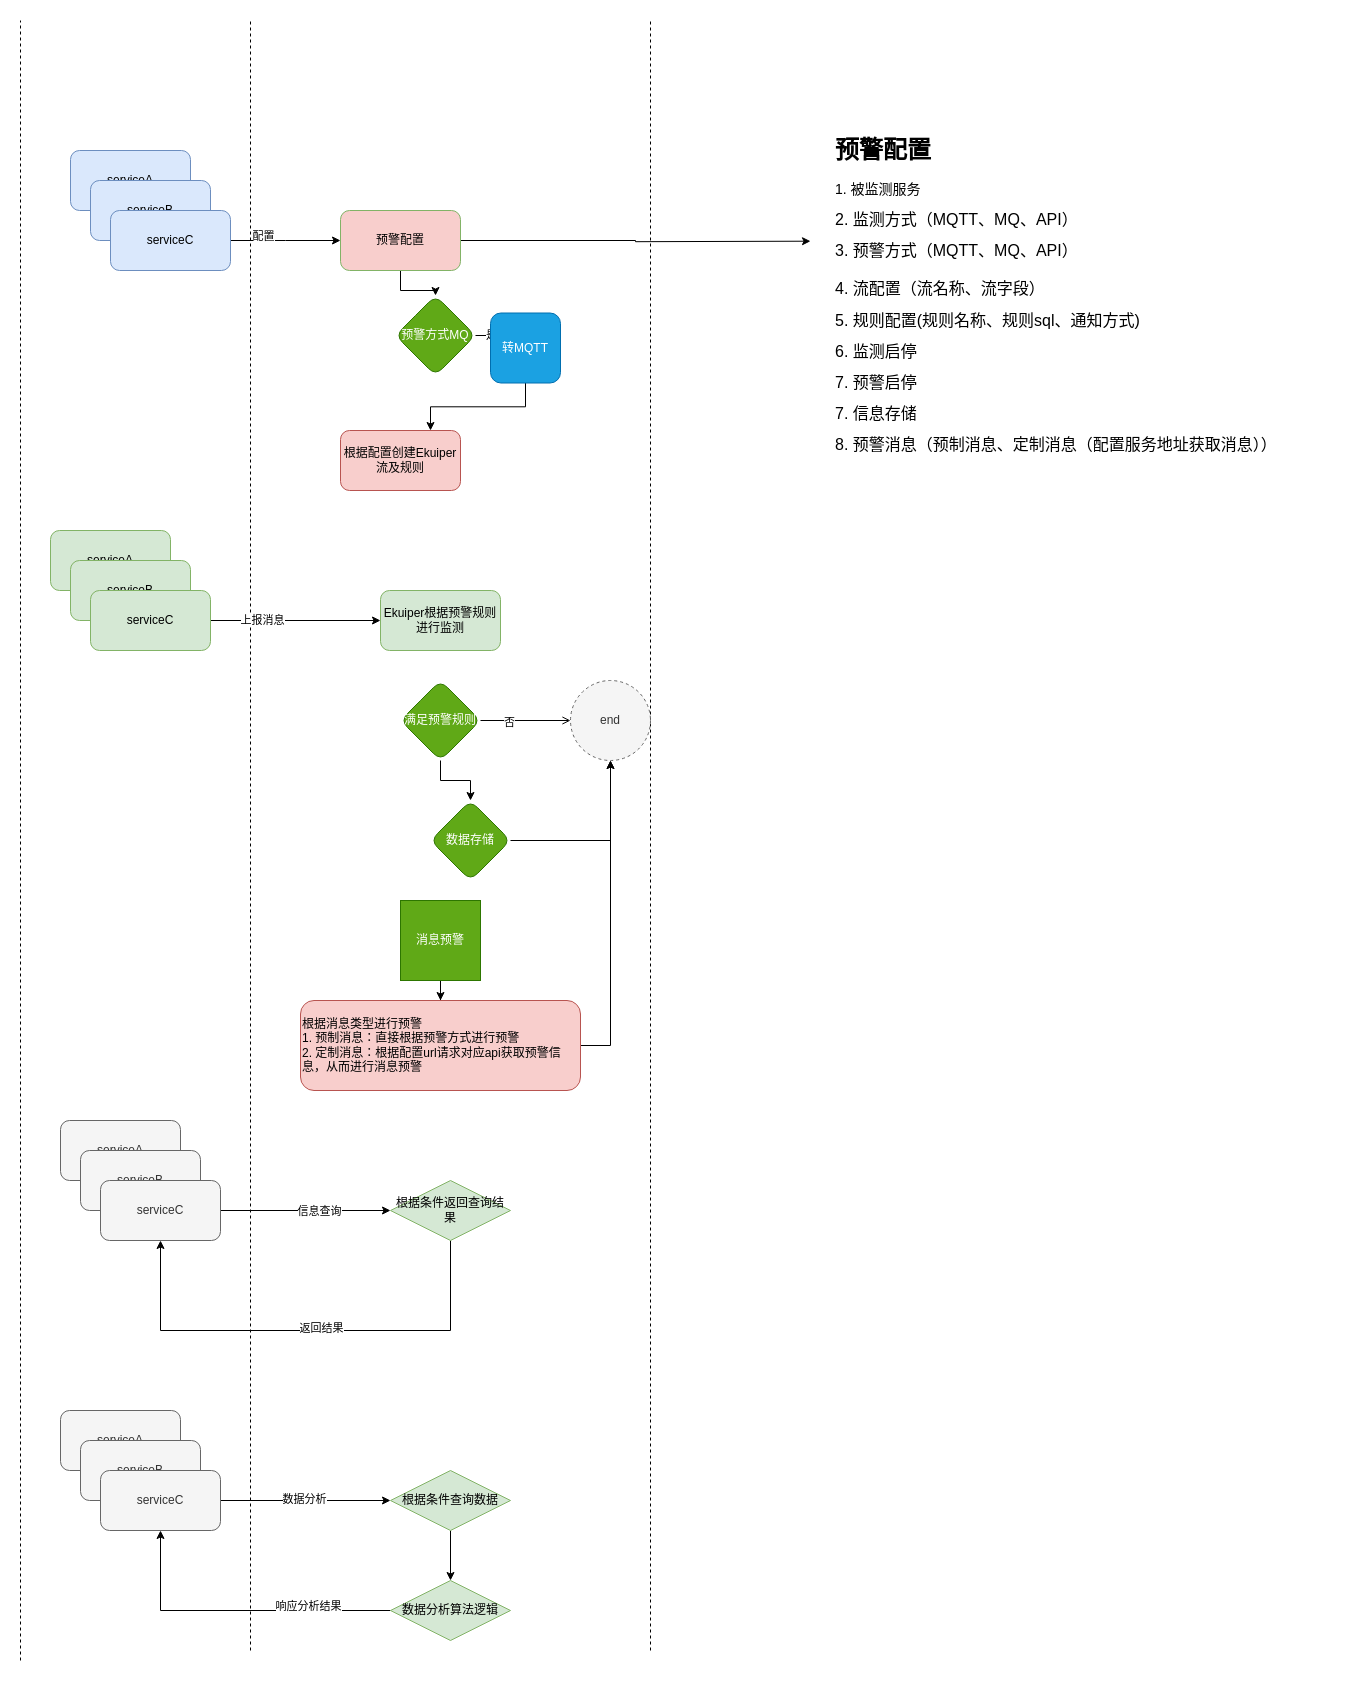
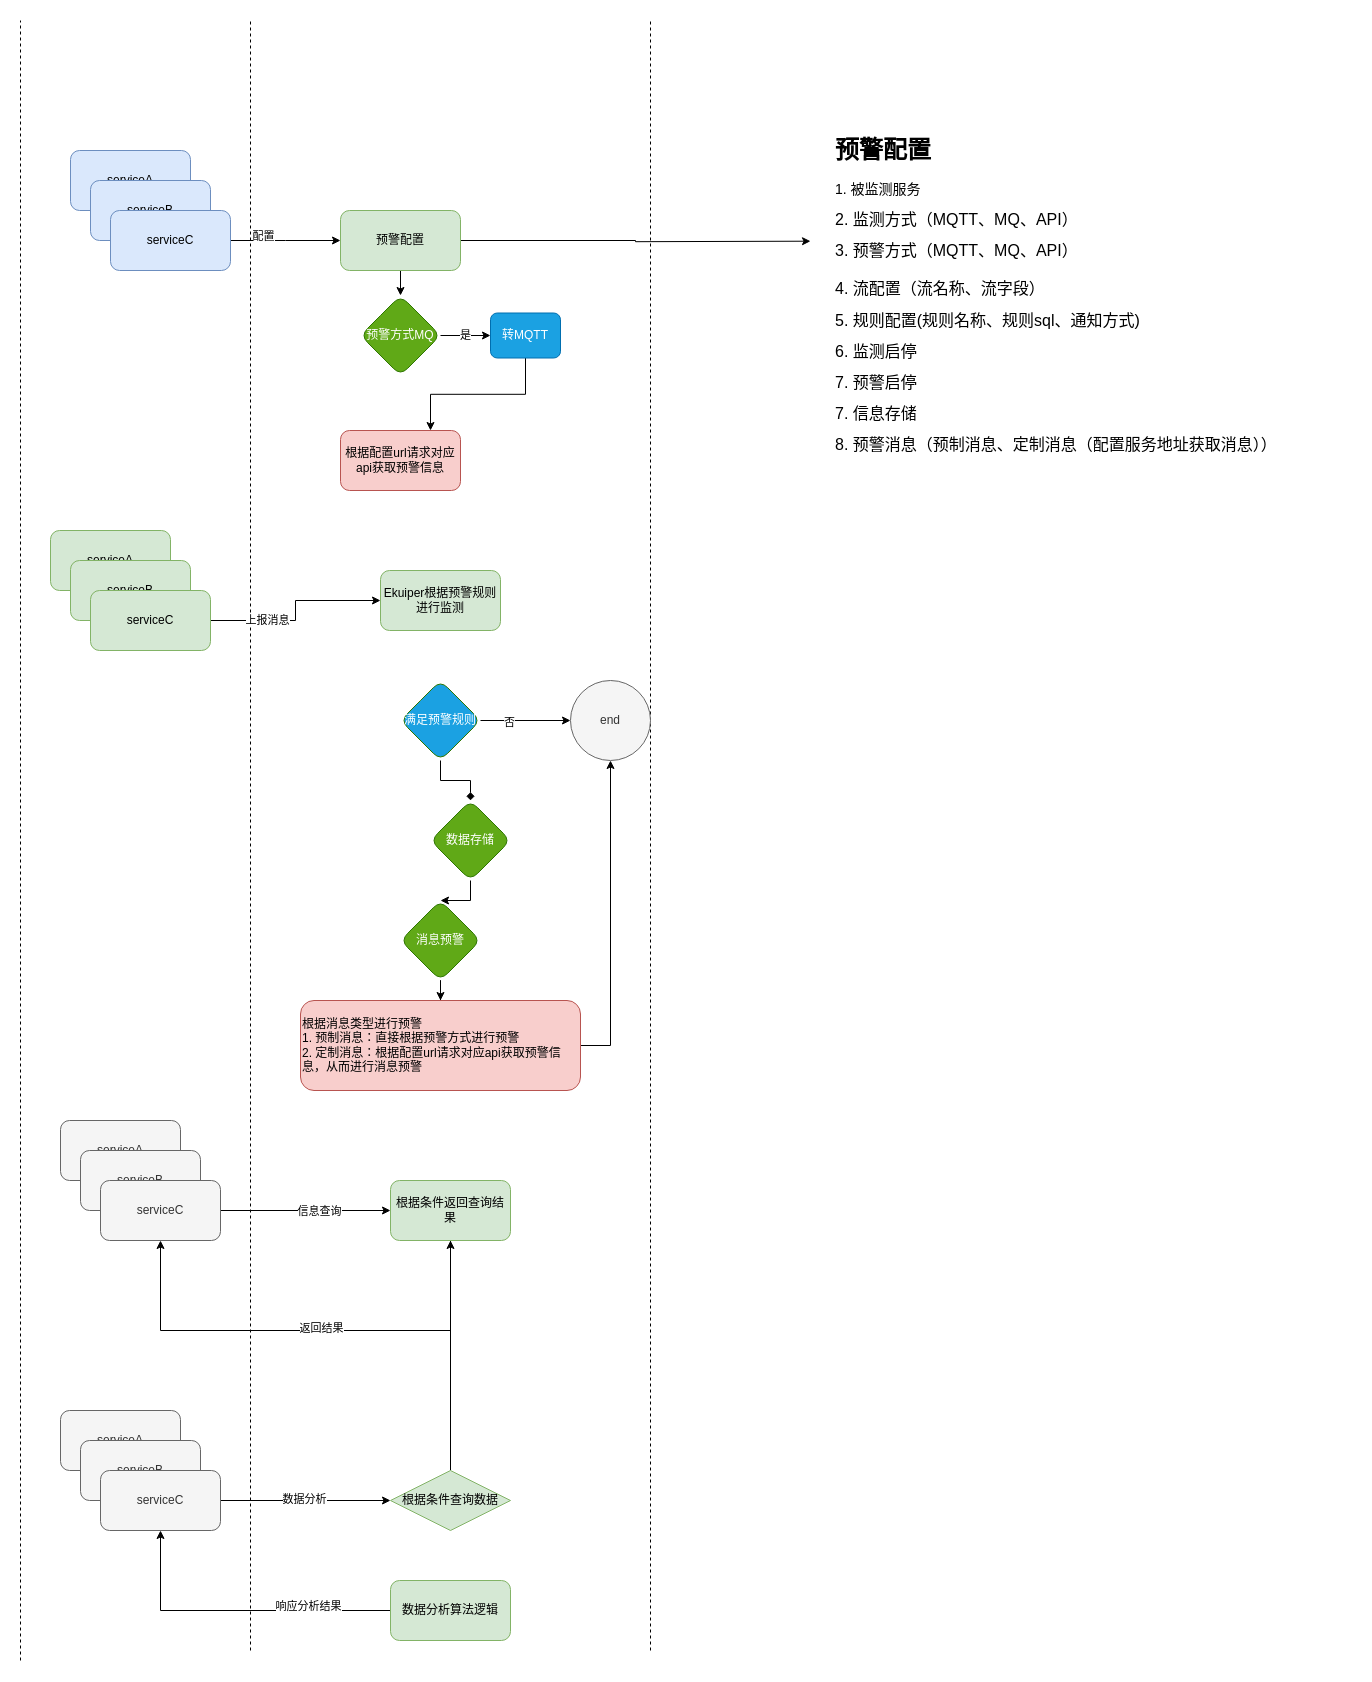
- <mxCell id="11" value="预警配置" style="rounded=1;whiteSpace=wrap;html=1;fillColor=#f8cecc;strokeColor=#82b366;" vertex="1" parent="1"><mxGeometry x="340" y="210" width="120" height="60" as="geometry" /></mxCell>
+ <mxCell id="11" value="预警配置" style="rounded=1;whiteSpace=wrap;html=1;fillColor=#d5e8d4;strokeColor=#82b366;" vertex="1" parent="1"><mxGeometry x="340" y="210" width="120" height="60" as="geometry" /></mxCell>
- <mxCell id="18" value="预警方式MQ" style="rhombus;whiteSpace=wrap;html=1;rounded=1;fillColor=#60a917;fontColor=#ffffff;strokeColor=#2D7600;" vertex="1" parent="1"><mxGeometry x="395" y="295" width="80" height="80" as="geometry" /></mxCell>
+ <mxCell id="18" value="预警方式MQ" style="rhombus;whiteSpace=wrap;html=1;rounded=1;fillColor=#60a917;fontColor=#ffffff;strokeColor=#2D7600;" vertex="1" parent="1"><mxGeometry x="360" y="295" width="80" height="80" as="geometry" /></mxCell>
- <mxCell id="20" value="转MQTT" style="whiteSpace=wrap;html=1;rounded=1;fillColor=#1ba1e2;fontColor=#ffffff;strokeColor=#006EAF;" vertex="1" parent="1"><mxGeometry x="490" y="312.5" width="70" height="70" as="geometry" /></mxCell>
+ <mxCell id="20" value="转MQTT" style="whiteSpace=wrap;html=1;rounded=1;fillColor=#1ba1e2;fontColor=#ffffff;strokeColor=#006EAF;" vertex="1" parent="1"><mxGeometry x="490" y="312.5" width="70" height="45" as="geometry" /></mxCell>
- <mxCell id="12" value="根据配置创建Ekuiper流及规则" style="rounded=1;whiteSpace=wrap;html=1;fillColor=#f8cecc;strokeColor=#b85450;" vertex="1" parent="1"><mxGeometry x="340" y="430" width="120" height="60" as="geometry" /></mxCell>
+ <mxCell id="12" value="根据配置url请求对应api获取预警信息" style="rounded=1;whiteSpace=wrap;html=1;fillColor=#f8cecc;strokeColor=#b85450;" vertex="1" parent="1"><mxGeometry x="340" y="430" width="120" height="60" as="geometry" /></mxCell>
- <mxCell id="26" value="Ekuiper根据预警规则进行监测" style="whiteSpace=wrap;html=1;rounded=1;fillColor=#d5e8d4;strokeColor=#82b366;" vertex="1" parent="1"><mxGeometry x="380" y="590" width="120" height="60" as="geometry" /></mxCell>
+ <mxCell id="26" value="Ekuiper根据预警规则进行监测" style="whiteSpace=wrap;html=1;rounded=1;fillColor=#d5e8d4;strokeColor=#82b366;" vertex="1" parent="1"><mxGeometry x="380" y="570" width="120" height="60" as="geometry" /></mxCell>
- <mxCell id="30" value="满足预警规则" style="rhombus;whiteSpace=wrap;html=1;rounded=1;fillColor=#60a917;fontColor=#ffffff;strokeColor=#2D7600;" vertex="1" parent="1"><mxGeometry x="400" y="680" width="80" height="80" as="geometry" /></mxCell>
+ <mxCell id="30" value="满足预警规则" style="rhombus;whiteSpace=wrap;html=1;rounded=1;fillColor=#1ba1e2;fontColor=#ffffff;strokeColor=#2D7600;" vertex="1" parent="1"><mxGeometry x="400" y="680" width="80" height="80" as="geometry" /></mxCell>
- <mxCell id="27" value="" style="edgeStyle=orthogonalEdgeStyle;rounded=0;orthogonalLoop=1;jettySize=auto;html=1;endArrow=open;" edge="1" parent="1" source="30" target="31"><mxGeometry relative="1" as="geometry" /></mxCell>
+ <mxCell id="27" value="" style="edgeStyle=orthogonalEdgeStyle;rounded=0;orthogonalLoop=1;jettySize=auto;html=1;" edge="1" parent="1" source="30" target="31"><mxGeometry relative="1" as="geometry" /></mxCell>
- <mxCell id="31" value="end" style="ellipse;whiteSpace=wrap;html=1;rounded=1;fillColor=#f5f5f5;fontColor=#333333;strokeColor=#666666;dashed=1;" vertex="1" parent="1"><mxGeometry x="570" y="680" width="80" height="80" as="geometry" /></mxCell>
+ <mxCell id="31" value="end" style="ellipse;whiteSpace=wrap;html=1;rounded=1;fillColor=#f5f5f5;fontColor=#333333;strokeColor=#666666;" vertex="1" parent="1"><mxGeometry x="570" y="680" width="80" height="80" as="geometry" /></mxCell>
- <mxCell id="29" value="" style="edgeStyle=orthogonalEdgeStyle;rounded=0;orthogonalLoop=1;jettySize=auto;html=1;" edge="1" parent="1" source="30" target="51"><mxGeometry relative="1" as="geometry" /></mxCell>
+ <mxCell id="29" value="" style="edgeStyle=orthogonalEdgeStyle;rounded=0;orthogonalLoop=1;jettySize=auto;html=1;endArrow=diamond;" edge="1" parent="1" source="30" target="51"><mxGeometry relative="1" as="geometry" /></mxCell>
- <mxCell id="50" value="" style="edgeStyle=orthogonalEdgeStyle;rounded=0;orthogonalLoop=1;jettySize=auto;html=1;" edge="1" parent="1" source="51" target="31"><mxGeometry relative="1" as="geometry" /></mxCell>
+ <mxCell id="50" value="" style="edgeStyle=orthogonalEdgeStyle;rounded=0;orthogonalLoop=1;jettySize=auto;html=1;" edge="1" parent="1" source="51" target="53"><mxGeometry relative="1" as="geometry" /></mxCell>
- <mxCell id="53" value="消息预警" style="whiteSpace=wrap;html=1;fillColor=#60a917;strokeColor=#2D7600;fontColor=#ffffff;rounded=0;" vertex="1" parent="1"><mxGeometry x="400" y="900" width="80" height="80" as="geometry" /></mxCell>
+ <mxCell id="53" value="消息预警" style="rhombus;whiteSpace=wrap;html=1;fillColor=#60a917;strokeColor=#2D7600;fontColor=#ffffff;rounded=1;" vertex="1" parent="1"><mxGeometry x="400" y="900" width="80" height="80" as="geometry" /></mxCell>
- <mxCell id="39" value="根据条件返回查询结果" style="rhombus;whiteSpace=wrap;html=1;fillColor=#d5e8d4;strokeColor=#82b366;" vertex="1" parent="1"><mxGeometry x="390" y="1180" width="120" height="60" as="geometry" /></mxCell>
+ <mxCell id="39" value="根据条件返回查询结果" style="whiteSpace=wrap;html=1;rounded=1;fillColor=#d5e8d4;strokeColor=#82b366;" vertex="1" parent="1"><mxGeometry x="390" y="1180" width="120" height="60" as="geometry" /></mxCell>
- <mxCell id="45" value="" style="edgeStyle=orthogonalEdgeStyle;rounded=0;orthogonalLoop=1;jettySize=auto;html=1;" edge="1" parent="1" source="46" target="49"><mxGeometry relative="1" as="geometry" /></mxCell>
+ <mxCell id="45" value="" style="edgeStyle=orthogonalEdgeStyle;rounded=0;orthogonalLoop=1;jettySize=auto;html=1;" edge="1" parent="1" source="46" target="39"><mxGeometry relative="1" as="geometry" /></mxCell>
- <mxCell id="49" value="数据分析算法逻辑" style="rhombus;whiteSpace=wrap;html=1;fillColor=#d5e8d4;strokeColor=#82b366;" vertex="1" parent="1"><mxGeometry x="390" y="1580" width="120" height="60" as="geometry" /></mxCell>
+ <mxCell id="49" value="数据分析算法逻辑" style="whiteSpace=wrap;html=1;rounded=1;fillColor=#d5e8d4;strokeColor=#82b366;" vertex="1" parent="1"><mxGeometry x="390" y="1580" width="120" height="60" as="geometry" /></mxCell>
